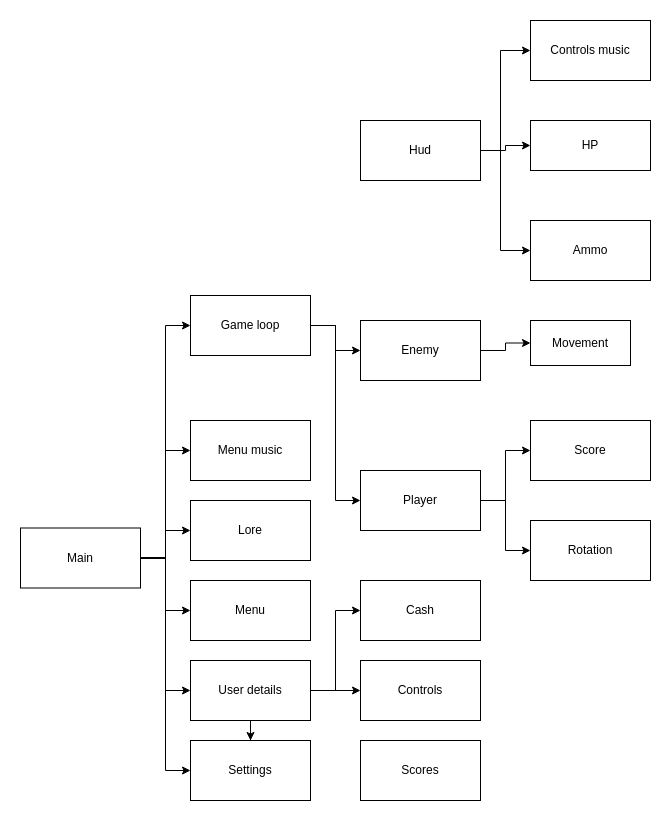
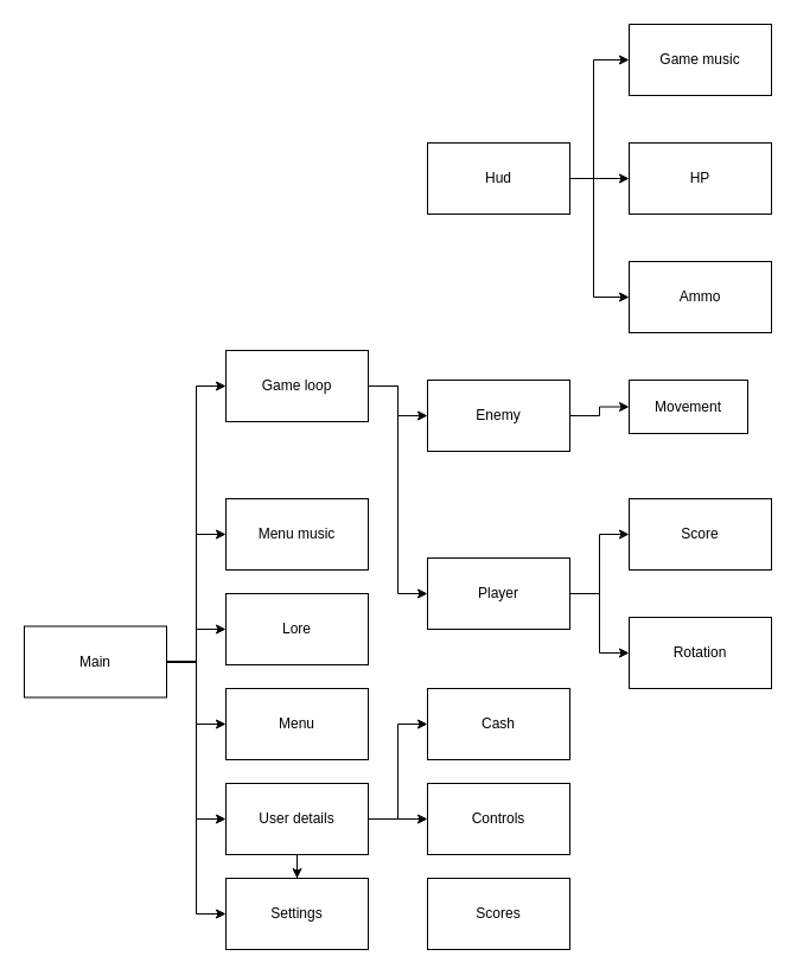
- <mxCell id="32" value="Controls music" style="rounded=0;whiteSpace=wrap;html=1;" vertex="1" parent="1"><mxGeometry x="530" y="20" width="120" height="60" as="geometry" /></mxCell>
+ <mxCell id="32" value="Game music" style="rounded=0;whiteSpace=wrap;html=1;" vertex="1" parent="1"><mxGeometry x="530" y="20" width="120" height="60" as="geometry" /></mxCell>
- <mxCell id="35" value="HP" style="rounded=0;whiteSpace=wrap;html=1;" vertex="1" parent="1"><mxGeometry x="530" y="120" width="120" height="50" as="geometry" /></mxCell>
+ <mxCell id="35" value="HP" style="rounded=0;whiteSpace=wrap;html=1;" vertex="1" parent="1"><mxGeometry x="530" y="120" width="120" height="60" as="geometry" /></mxCell>
